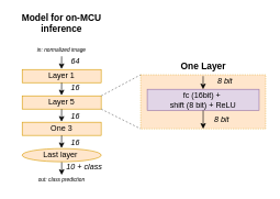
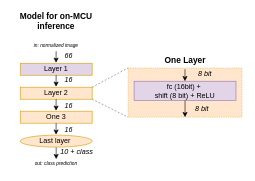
- <mxCell id="9" value="64" style="text;html=1;align=center;verticalAlign=middle;whiteSpace=wrap;rounded=0;fontStyle=2" parent="1" vertex="1"><mxGeometry x="99" y="85" width="30" height="15" as="geometry" /></mxCell>
+ <mxCell id="9" value="66" style="text;html=1;align=center;verticalAlign=middle;whiteSpace=wrap;rounded=0;fontStyle=2" parent="1" vertex="1"><mxGeometry x="99" y="85" width="30" height="15" as="geometry" /></mxCell>
- <mxCell id="7" value="Layer 1" style="rounded=0;whiteSpace=wrap;html=1;fillColor=#ffe6cc;strokeColor=#d79b00;" parent="1" vertex="1"><mxGeometry x="33" y="105" width="120" height="20" as="geometry" /></mxCell>
+ <mxCell id="7" value="Layer 1" style="rounded=0;whiteSpace=wrap;html=1;fillColor=#e1d5e7;strokeColor=#d79b00;" parent="1" vertex="1"><mxGeometry x="33" y="105" width="120" height="20" as="geometry" /></mxCell>
- <mxCell id="10" value="Layer 5" style="rounded=0;whiteSpace=wrap;html=1;fillColor=#ffe6cc;strokeColor=#d79b00;" parent="1" vertex="1"><mxGeometry x="33" y="145" width="120" height="20" as="geometry" /></mxCell>
+ <mxCell id="10" value="Layer 2" style="rounded=0;whiteSpace=wrap;html=1;fillColor=#ffe6cc;strokeColor=#d79b00;" parent="1" vertex="1"><mxGeometry x="33" y="145" width="120" height="20" as="geometry" /></mxCell>
